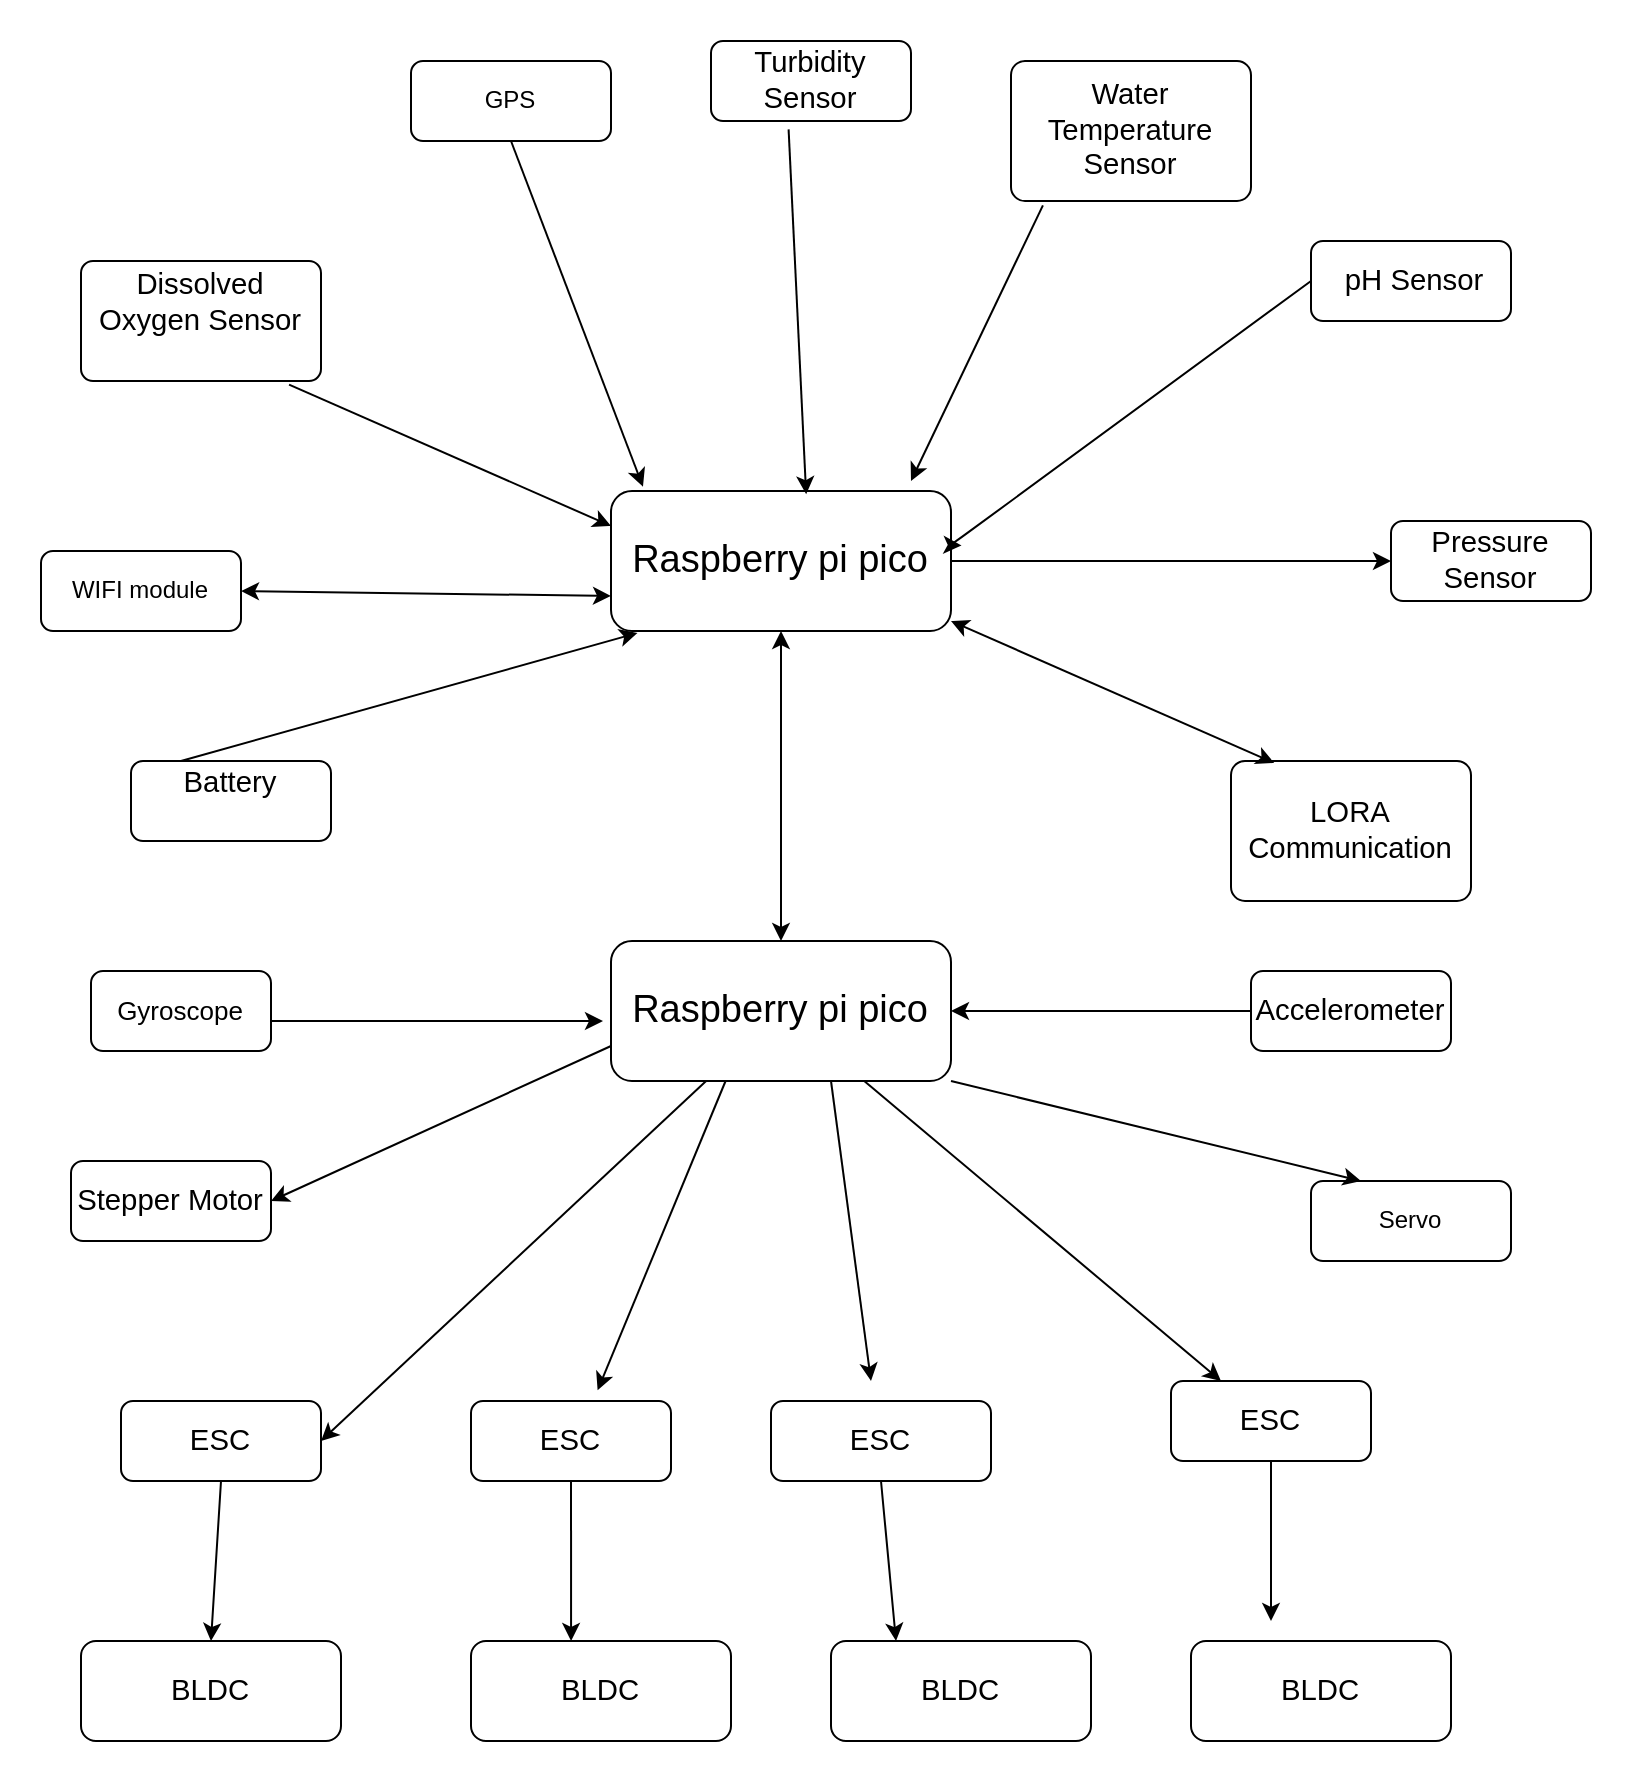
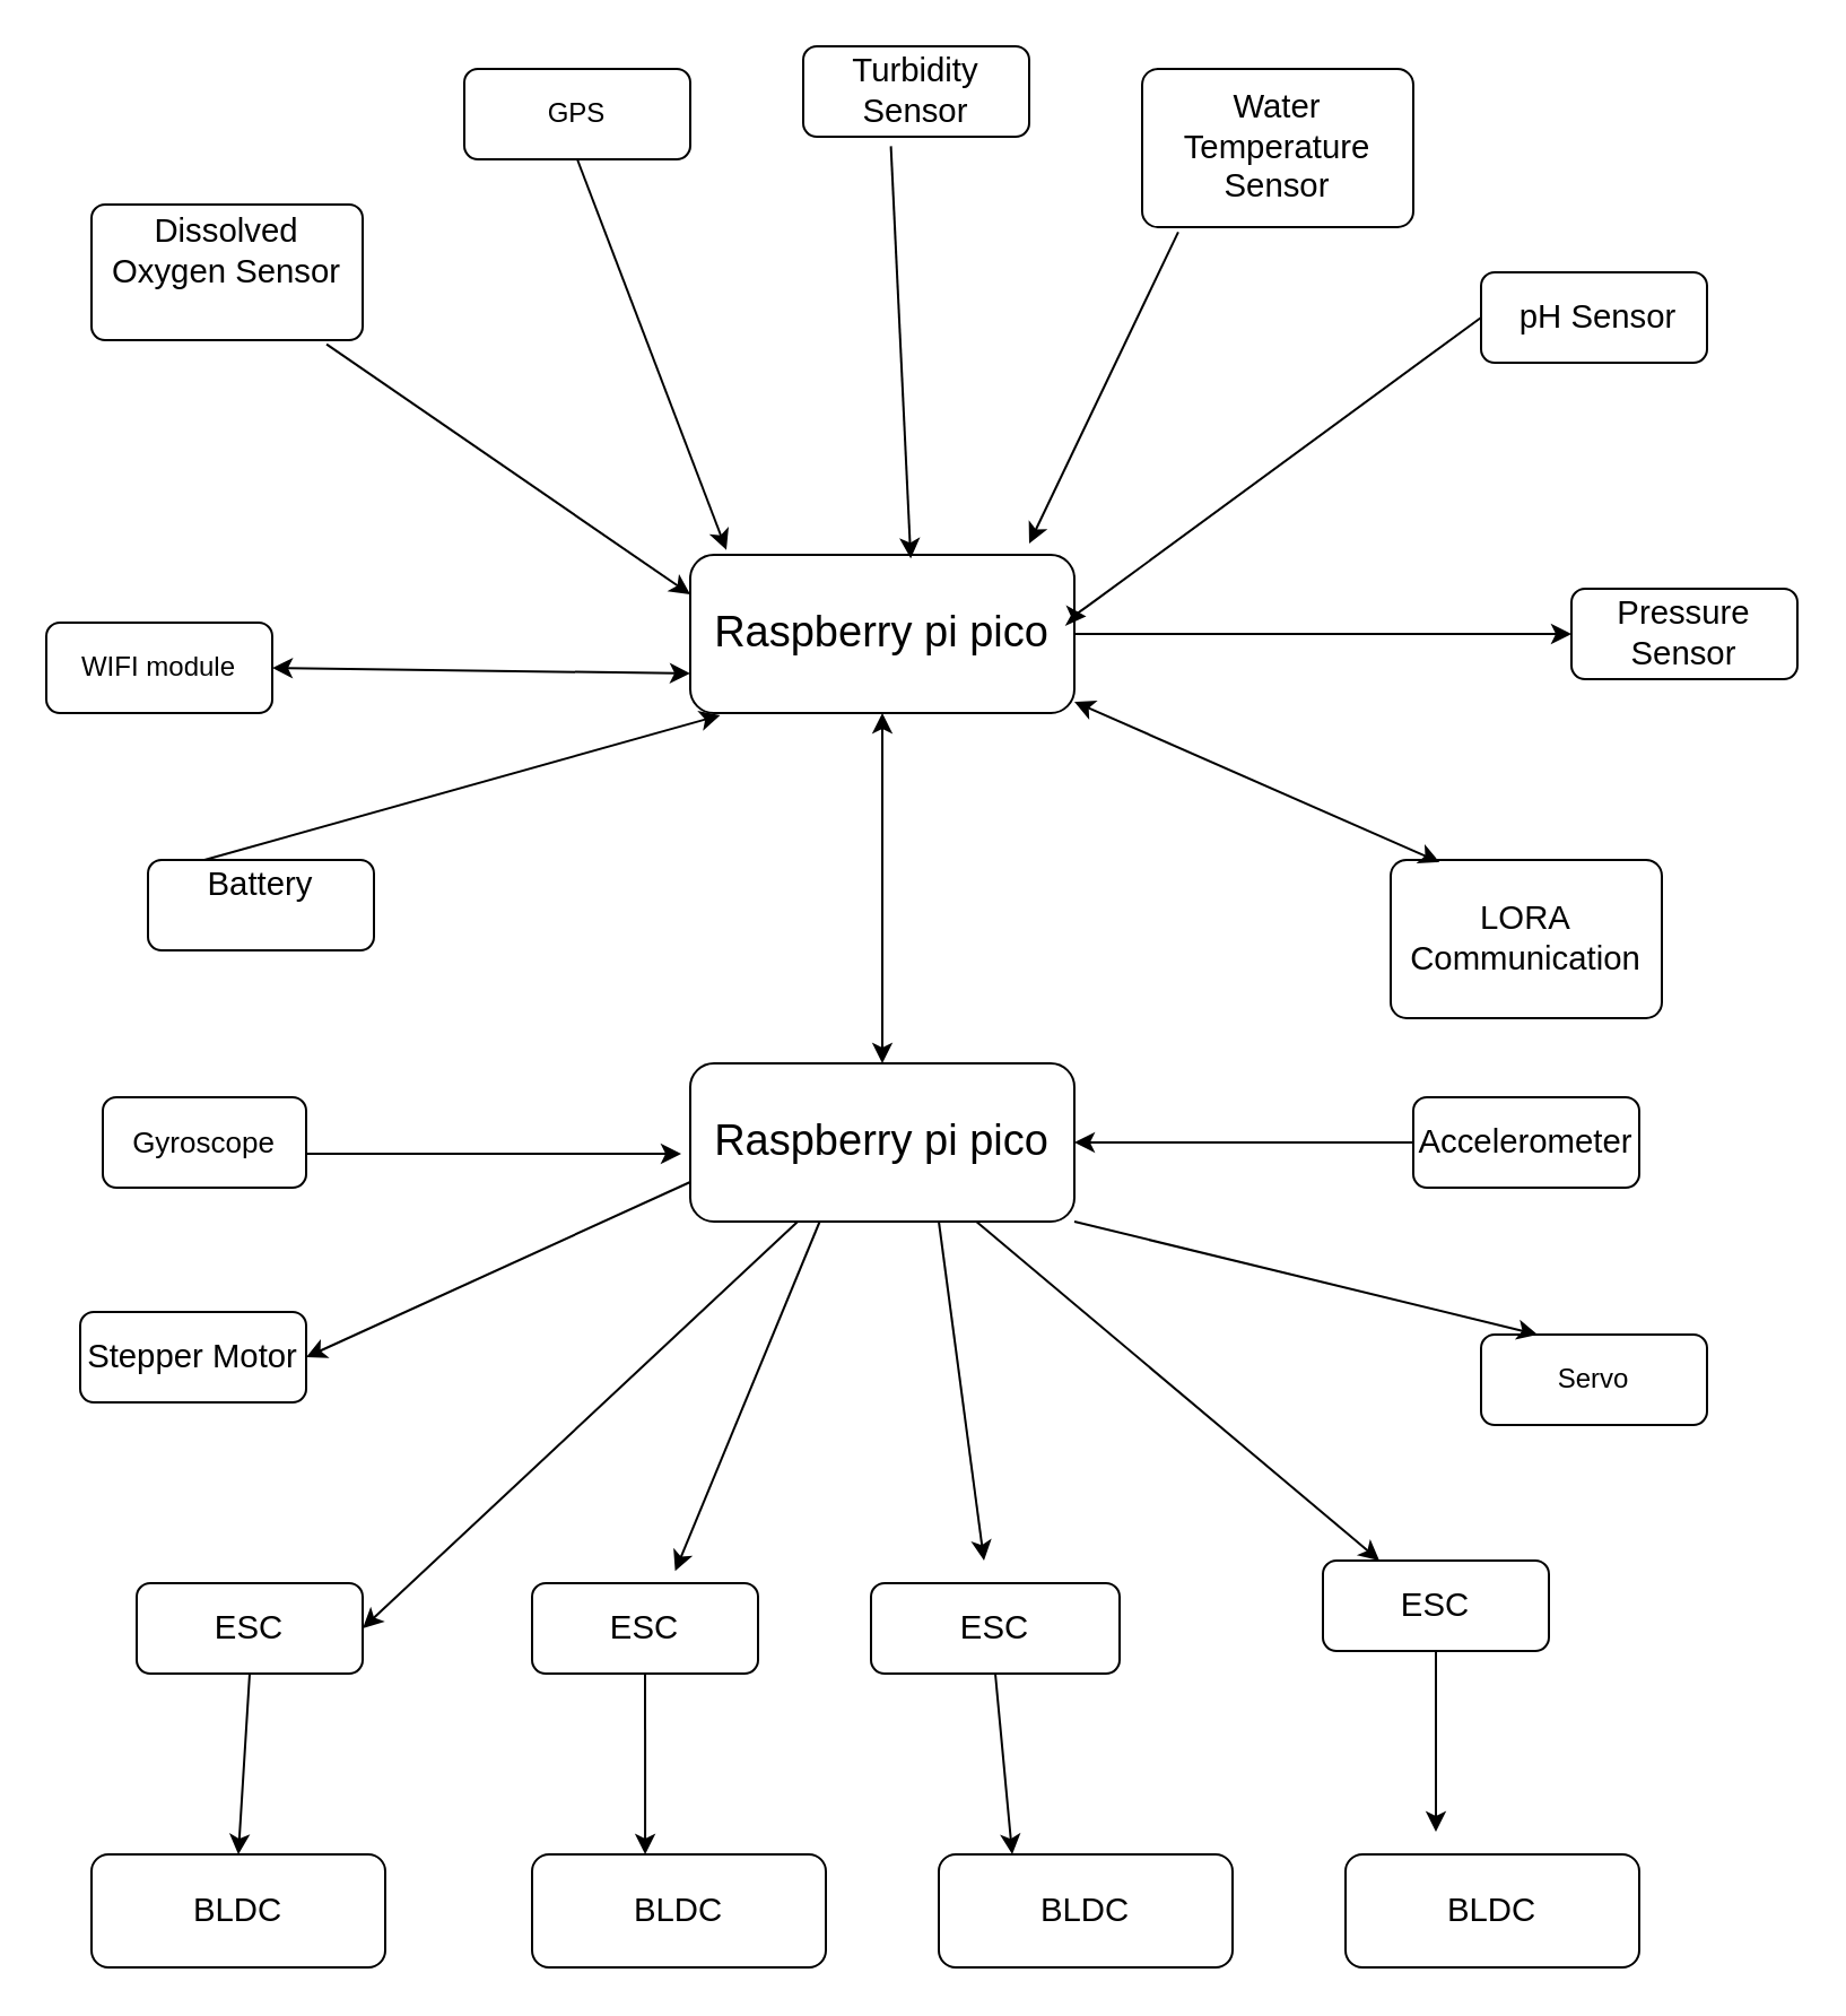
- <mxCell id="11" value="&lt;span id=&quot;docs-internal-guid-70e37d6c-7fff-40a8-3229-8b4cee5c22f8&quot;&gt;&lt;p dir=&quot;ltr&quot; style=&quot;line-height: 1.2 ; margin-top: 0pt ; margin-bottom: 0pt&quot;&gt;&lt;span style=&quot;font-size: 11pt ; font-family: &amp;#34;arial&amp;#34; ; background-color: transparent ; vertical-align: baseline&quot;&gt;Dissolved Oxygen Sensor&lt;/span&gt;&lt;/p&gt;&lt;div&gt;&lt;span style=&quot;font-size: 11pt ; font-family: &amp;#34;arial&amp;#34; ; background-color: transparent ; vertical-align: baseline&quot;&gt;&lt;br&gt;&lt;/span&gt;&lt;/div&gt;&lt;/span&gt;" style="rounded=1;whiteSpace=wrap;html=1;arcSize=10;" parent="1" vertex="1"><mxGeometry x="40" y="130" width="120" height="60" as="geometry" /></mxCell>
+ <mxCell id="11" value="&lt;span id=&quot;docs-internal-guid-70e37d6c-7fff-40a8-3229-8b4cee5c22f8&quot;&gt;&lt;p dir=&quot;ltr&quot; style=&quot;line-height: 1.2 ; margin-top: 0pt ; margin-bottom: 0pt&quot;&gt;&lt;span style=&quot;font-size: 11pt ; font-family: &amp;#34;arial&amp;#34; ; background-color: transparent ; vertical-align: baseline&quot;&gt;Dissolved Oxygen Sensor&lt;/span&gt;&lt;/p&gt;&lt;div&gt;&lt;span style=&quot;font-size: 11pt ; font-family: &amp;#34;arial&amp;#34; ; background-color: transparent ; vertical-align: baseline&quot;&gt;&lt;br&gt;&lt;/span&gt;&lt;/div&gt;&lt;/span&gt;" style="rounded=1;whiteSpace=wrap;html=1;arcSize=10;" parent="1" vertex="1"><mxGeometry x="40" y="90" width="120" height="60" as="geometry" /></mxCell>
